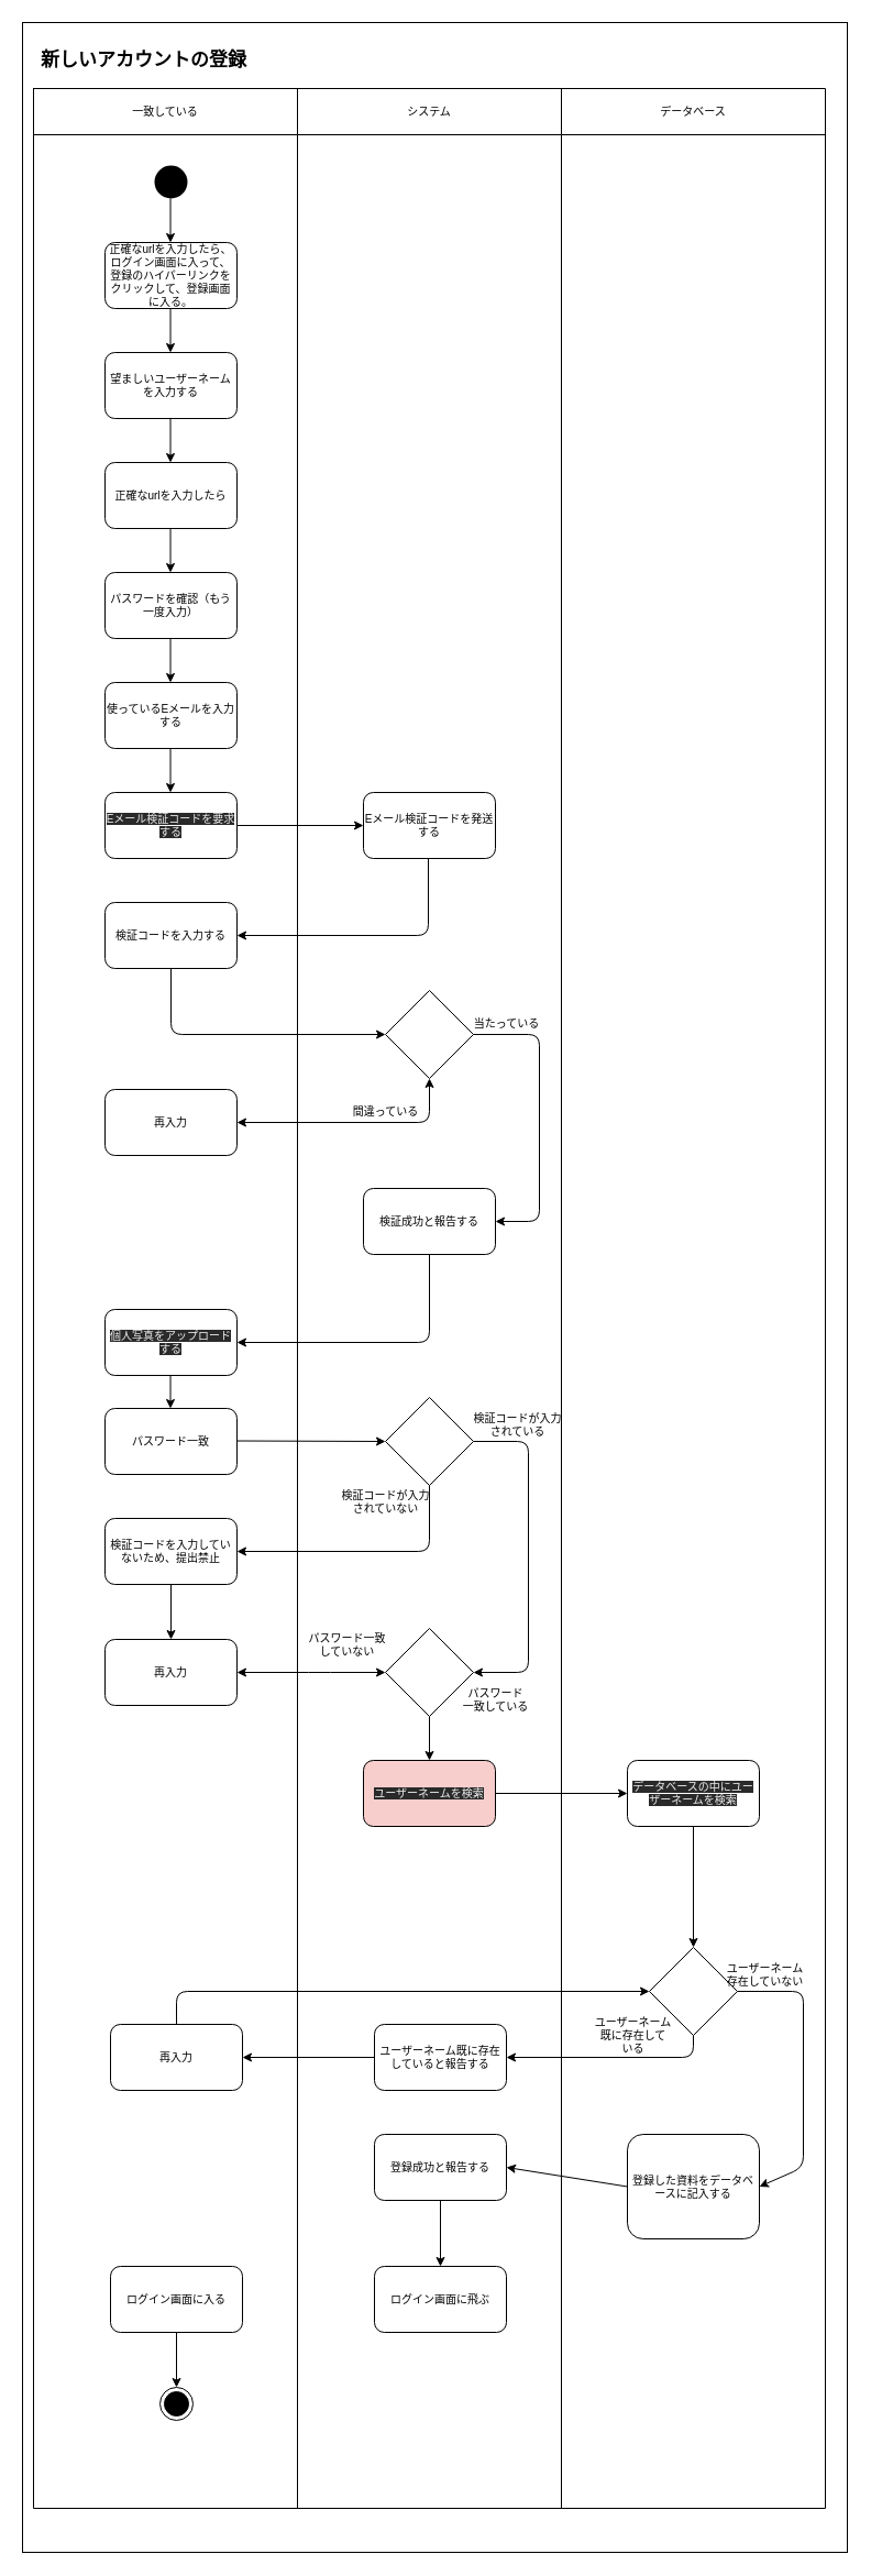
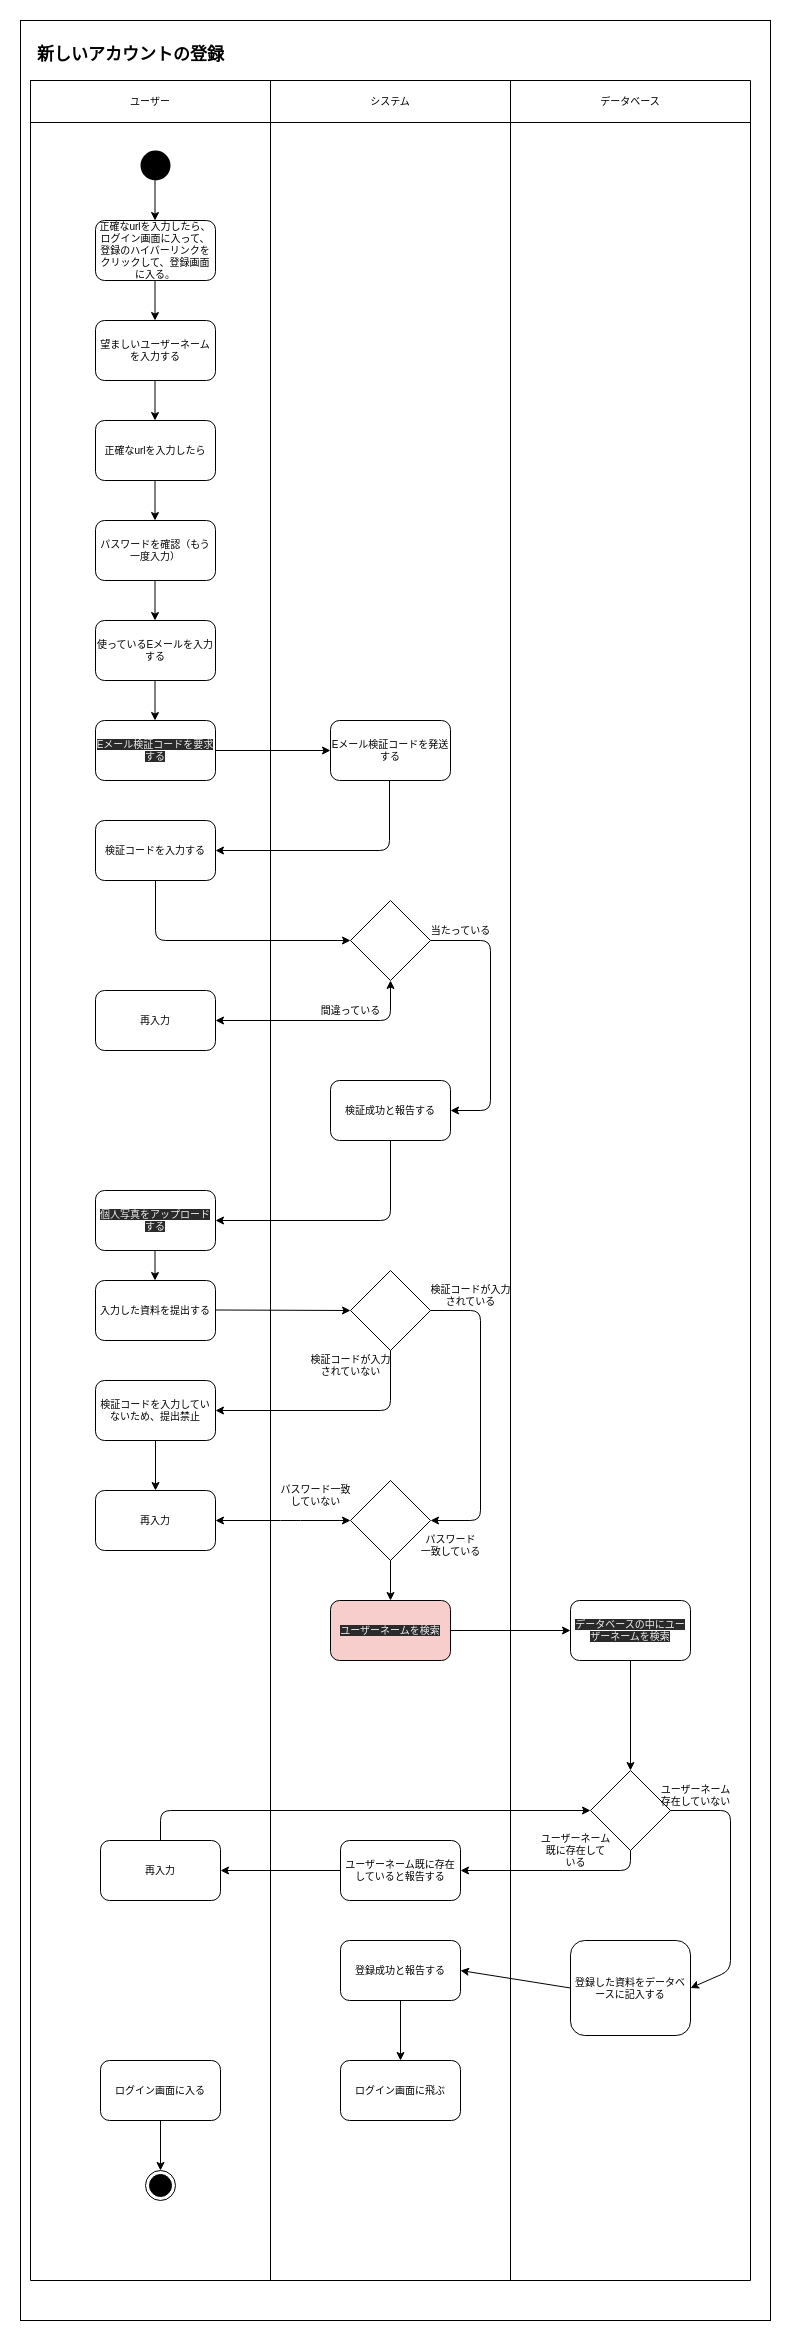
- <mxCell id="6" value="一致している" style="shape=partialRectangle;html=1;whiteSpace=wrap;connectable=0;overflow=hidden;fillColor=none;top=0;left=0;bottom=0;right=0;pointerEvents=1;fontSize=10;" parent="5" vertex="1"><mxGeometry width="240" height="42" as="geometry"><mxRectangle width="240" height="42" as="alternateBounds" /></mxGeometry></mxCell>
+ <mxCell id="6" value="ユーザー" style="shape=partialRectangle;html=1;whiteSpace=wrap;connectable=0;overflow=hidden;fillColor=none;top=0;left=0;bottom=0;right=0;pointerEvents=1;fontSize=10;" parent="5" vertex="1"><mxGeometry width="240" height="42" as="geometry"><mxRectangle width="240" height="42" as="alternateBounds" /></mxGeometry></mxCell>
- <mxCell id="31" value="パスワード一致" style="rounded=1;whiteSpace=wrap;html=1;fontSize=10;" parent="1" vertex="1"><mxGeometry x="95" y="1280" width="120" height="60" as="geometry" /></mxCell>
+ <mxCell id="31" value="入力した資料を提出する" style="rounded=1;whiteSpace=wrap;html=1;fontSize=10;" parent="1" vertex="1"><mxGeometry x="95" y="1280" width="120" height="60" as="geometry" /></mxCell>
